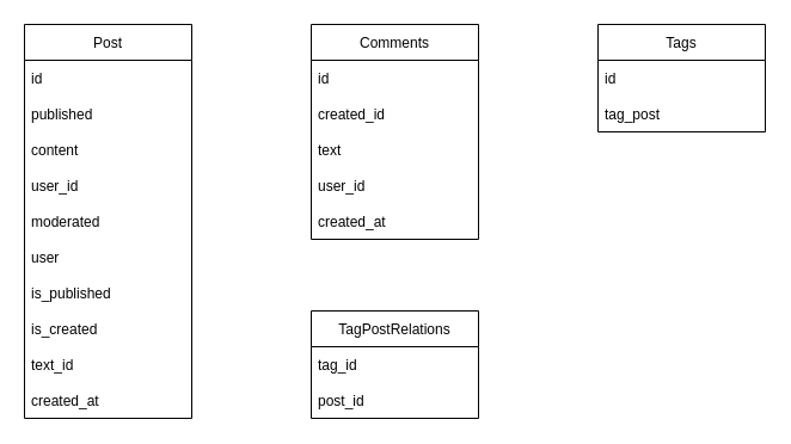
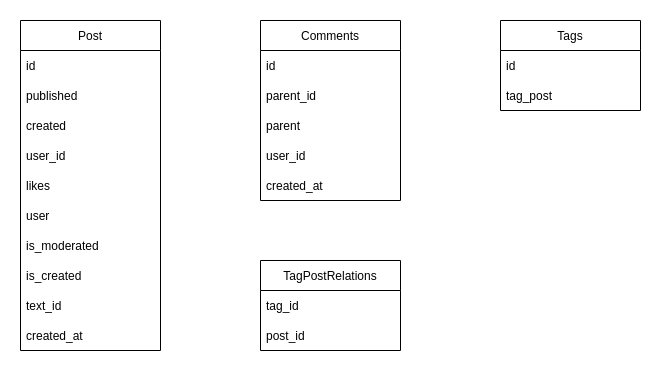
- <mxCell id="15" value="created_id" style="text;strokeColor=none;fillColor=none;align=left;verticalAlign=middle;spacingLeft=4;spacingRight=4;overflow=hidden;points=[[0,0.5],[1,0.5]];portConstraint=eastwest;rotatable=0;" vertex="1" parent="13"><mxGeometry y="60" width="140" height="30" as="geometry" /></mxCell>
+ <mxCell id="15" value="parent_id" style="text;strokeColor=none;fillColor=none;align=left;verticalAlign=middle;spacingLeft=4;spacingRight=4;overflow=hidden;points=[[0,0.5],[1,0.5]];portConstraint=eastwest;rotatable=0;" vertex="1" parent="13"><mxGeometry y="60" width="140" height="30" as="geometry" /></mxCell>
- <mxCell id="5" value="content" style="text;strokeColor=none;fillColor=none;align=left;verticalAlign=middle;spacingLeft=4;spacingRight=4;overflow=hidden;points=[[0,0.5],[1,0.5]];portConstraint=eastwest;rotatable=0;" vertex="1" parent="2"><mxGeometry y="90" width="140" height="30" as="geometry" /></mxCell>
+ <mxCell id="5" value="created" style="text;strokeColor=none;fillColor=none;align=left;verticalAlign=middle;spacingLeft=4;spacingRight=4;overflow=hidden;points=[[0,0.5],[1,0.5]];portConstraint=eastwest;rotatable=0;" vertex="1" parent="2"><mxGeometry y="90" width="140" height="30" as="geometry" /></mxCell>
- <mxCell id="16" value="text" style="text;strokeColor=none;fillColor=none;align=left;verticalAlign=middle;spacingLeft=4;spacingRight=4;overflow=hidden;points=[[0,0.5],[1,0.5]];portConstraint=eastwest;rotatable=0;" vertex="1" parent="13"><mxGeometry y="90" width="140" height="30" as="geometry" /></mxCell>
+ <mxCell id="16" value="parent" style="text;strokeColor=none;fillColor=none;align=left;verticalAlign=middle;spacingLeft=4;spacingRight=4;overflow=hidden;points=[[0,0.5],[1,0.5]];portConstraint=eastwest;rotatable=0;" vertex="1" parent="13"><mxGeometry y="90" width="140" height="30" as="geometry" /></mxCell>
- <mxCell id="7" value="moderated" style="text;strokeColor=none;fillColor=none;align=left;verticalAlign=middle;spacingLeft=4;spacingRight=4;overflow=hidden;points=[[0,0.5],[1,0.5]];portConstraint=eastwest;rotatable=0;" vertex="1" parent="2"><mxGeometry y="150" width="140" height="30" as="geometry" /></mxCell>
+ <mxCell id="7" value="likes" style="text;strokeColor=none;fillColor=none;align=left;verticalAlign=middle;spacingLeft=4;spacingRight=4;overflow=hidden;points=[[0,0.5],[1,0.5]];portConstraint=eastwest;rotatable=0;" vertex="1" parent="2"><mxGeometry y="150" width="140" height="30" as="geometry" /></mxCell>
- <mxCell id="9" value="is_published" style="text;strokeColor=none;fillColor=none;align=left;verticalAlign=middle;spacingLeft=4;spacingRight=4;overflow=hidden;points=[[0,0.5],[1,0.5]];portConstraint=eastwest;rotatable=0;" vertex="1" parent="2"><mxGeometry y="210" width="140" height="30" as="geometry" /></mxCell>
+ <mxCell id="9" value="is_moderated" style="text;strokeColor=none;fillColor=none;align=left;verticalAlign=middle;spacingLeft=4;spacingRight=4;overflow=hidden;points=[[0,0.5],[1,0.5]];portConstraint=eastwest;rotatable=0;" vertex="1" parent="2"><mxGeometry y="210" width="140" height="30" as="geometry" /></mxCell>
